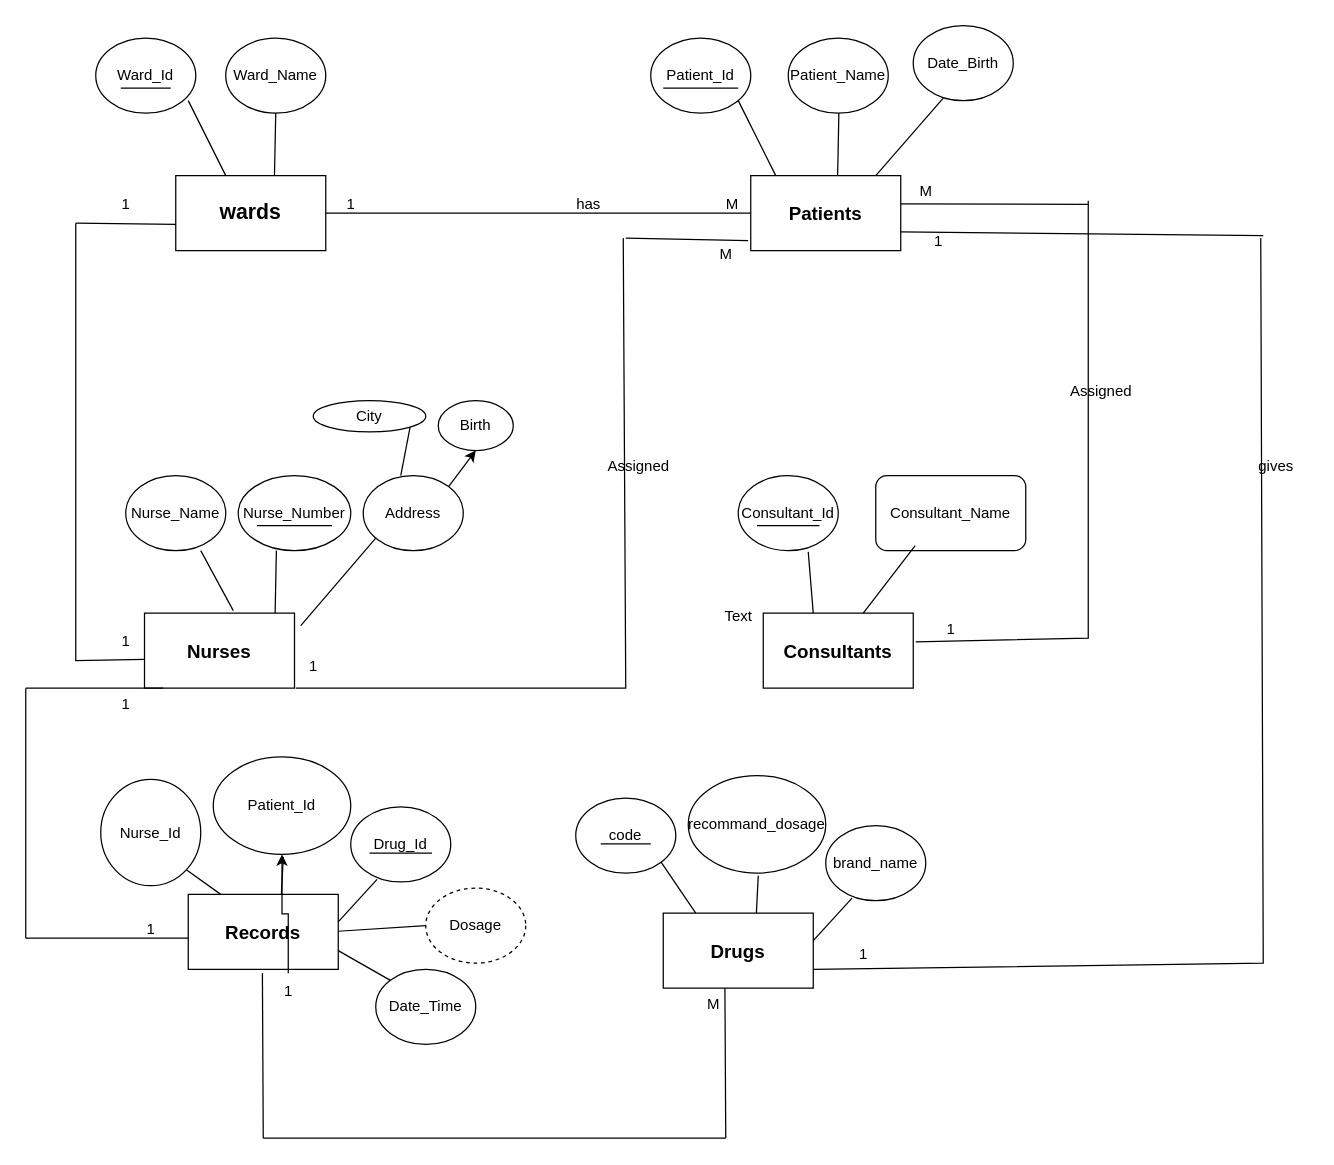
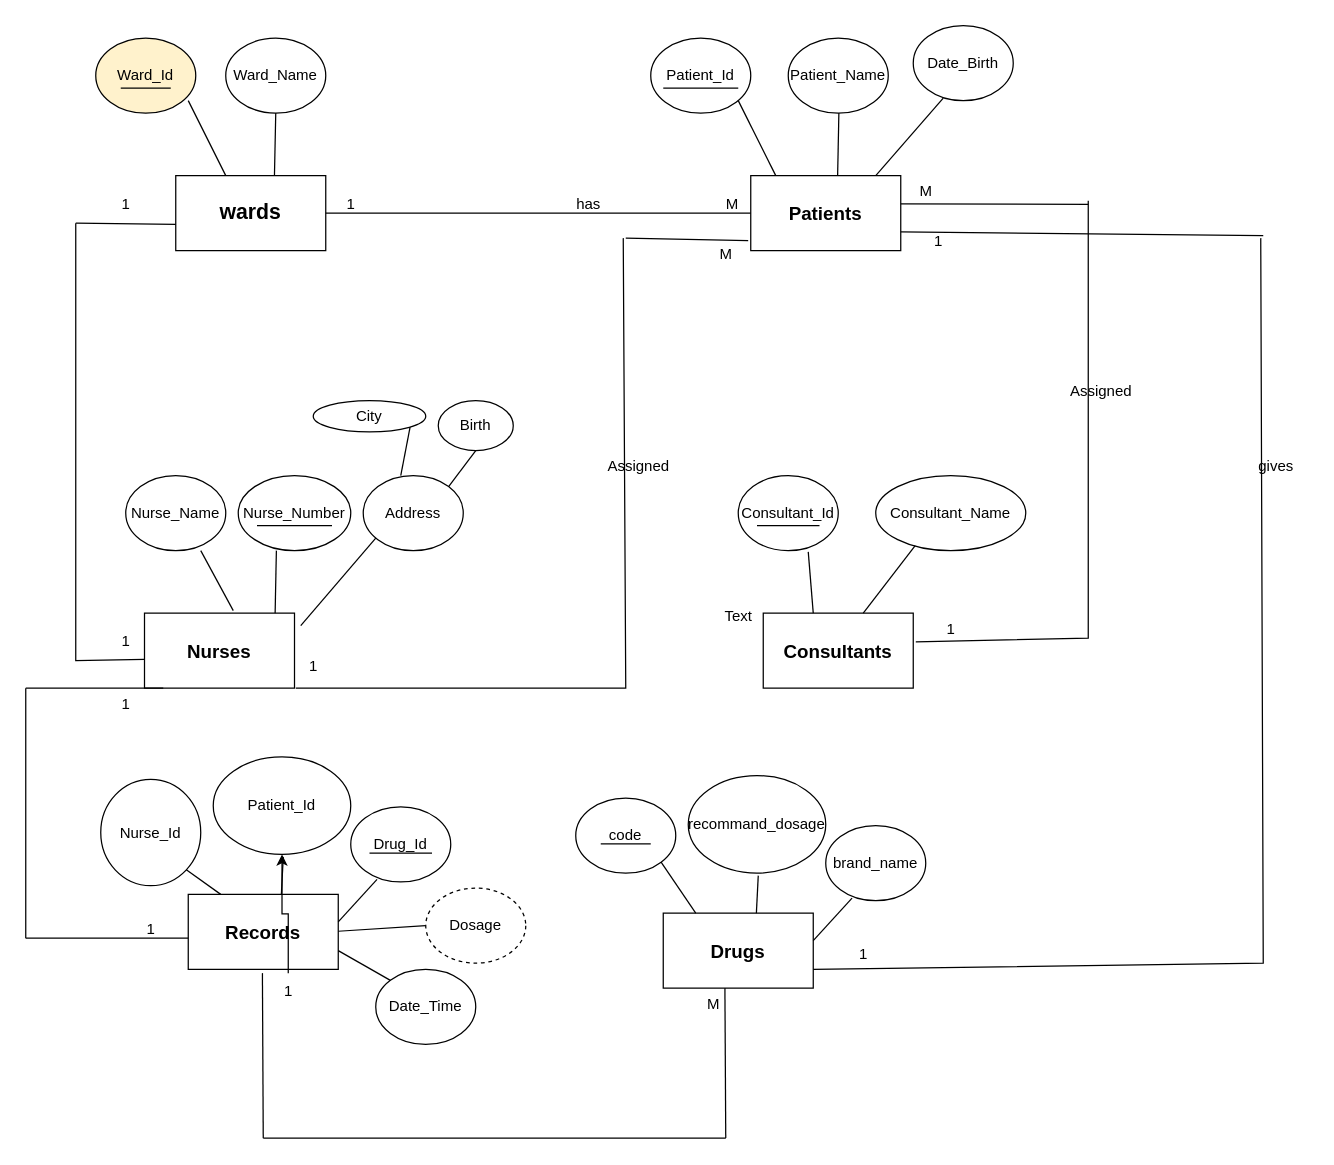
- <mxCell id="6" value="Ward_Id" style="ellipse;whiteSpace=wrap;html=1;" parent="1" vertex="1"><mxGeometry x="76" width="80" height="60" as="geometry" y="30" /></mxCell>
+ <mxCell id="6" value="Ward_Id" style="ellipse;whiteSpace=wrap;html=1;fillColor=#fff2cc;" parent="1" vertex="1"><mxGeometry x="76" width="80" height="60" as="geometry" y="30" /></mxCell>
- <mxCell id="43" value="" style="endArrow=classic;html=1;rounded=0;entryX=0.5;entryY=1;entryDx=0;entryDy=0;exitX=1;exitY=0;exitDx=0;exitDy=0;" parent="1" source="32" target="41" edge="1"><mxGeometry width="50" height="50" relative="1" as="geometry"><mxPoint x="360" y="380" as="sourcePoint" /><mxPoint x="414" y="318" as="targetPoint" /></mxGeometry></mxCell>
+ <mxCell id="43" value="" style="endArrow=none;html=1;rounded=0;entryX=0.5;entryY=1;entryDx=0;entryDy=0;exitX=1;exitY=0;exitDx=0;exitDy=0;" parent="1" source="32" target="41" edge="1"><mxGeometry width="50" height="50" relative="1" as="geometry"><mxPoint x="360" y="380" as="sourcePoint" /><mxPoint x="414" y="318" as="targetPoint" /></mxGeometry></mxCell>
- <mxCell id="19" value="Consultant_Name" style="whiteSpace=wrap;html=1;rounded=1;" parent="1" vertex="1"><mxGeometry x="700" y="380" width="120" height="60" as="geometry" /></mxCell>
+ <mxCell id="19" value="Consultant_Name" style="ellipse;whiteSpace=wrap;html=1;" parent="1" vertex="1"><mxGeometry x="700" y="380" width="120" height="60" as="geometry" /></mxCell>
